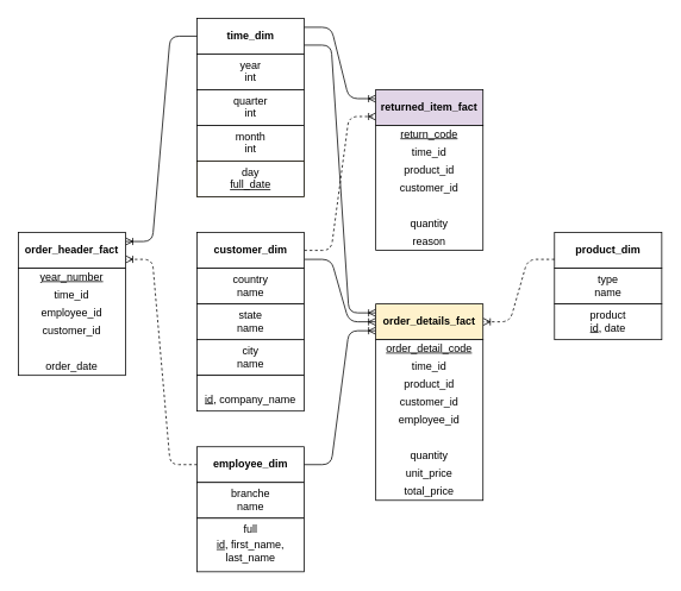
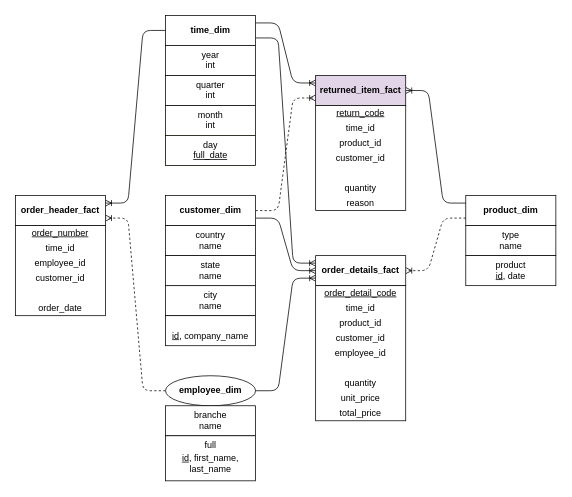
+ <mxCell id="34" value="" style="edgeStyle=entityRelationEdgeStyle;fontSize=12;html=1;endArrow=ERoneToMany;entryX=1;entryY=0.5;entryDx=0;entryDy=0;exitX=0;exitY=0.25;exitDx=0;exitDy=0;" parent="1" source="3" target="54" edge="1"><mxGeometry width="100" height="100" relative="1" as="geometry"><mxPoint x="370" y="290" as="sourcePoint" /><mxPoint x="530" y="100" as="targetPoint" /></mxGeometry></mxCell>
- <mxCell id="77" value="&lt;u&gt;year_number&lt;/u&gt;" style="text;html=1;strokeColor=none;fillColor=none;align=center;verticalAlign=middle;whiteSpace=wrap;rounded=0;" parent="74" vertex="1"><mxGeometry y="40" width="120" height="20" as="geometry" /></mxCell>
+ <mxCell id="77" value="&lt;u&gt;order_number&lt;/u&gt;" style="text;html=1;strokeColor=none;fillColor=none;align=center;verticalAlign=middle;whiteSpace=wrap;rounded=0;" parent="74" vertex="1"><mxGeometry y="40" width="120" height="20" as="geometry" /></mxCell>
- <mxCell id="84" value="&lt;b&gt;order_details_fact&lt;/b&gt;" style="rounded=0;whiteSpace=wrap;html=1;strokeColor=#000000;fillColor=#fff2cc;" parent="83" vertex="1"><mxGeometry width="120" height="40" as="geometry" /></mxCell>
+ <mxCell id="84" value="&lt;b&gt;order_details_fact&lt;/b&gt;" style="rounded=0;whiteSpace=wrap;html=1;strokeColor=#000000;fillColor=#ffffff;" parent="83" vertex="1"><mxGeometry width="120" height="40" as="geometry" /></mxCell>
- <mxCell id="65" value="&lt;b&gt;employee_dim&lt;/b&gt;" style="rounded=0;whiteSpace=wrap;html=1;" parent="64" vertex="1"><mxGeometry width="120" height="40" as="geometry" /></mxCell>
+ <mxCell id="65" value="&lt;b&gt;employee_dim&lt;/b&gt;" style="ellipse;whiteSpace=wrap;html=1;" parent="64" vertex="1"><mxGeometry width="120" height="40" as="geometry" /></mxCell>
